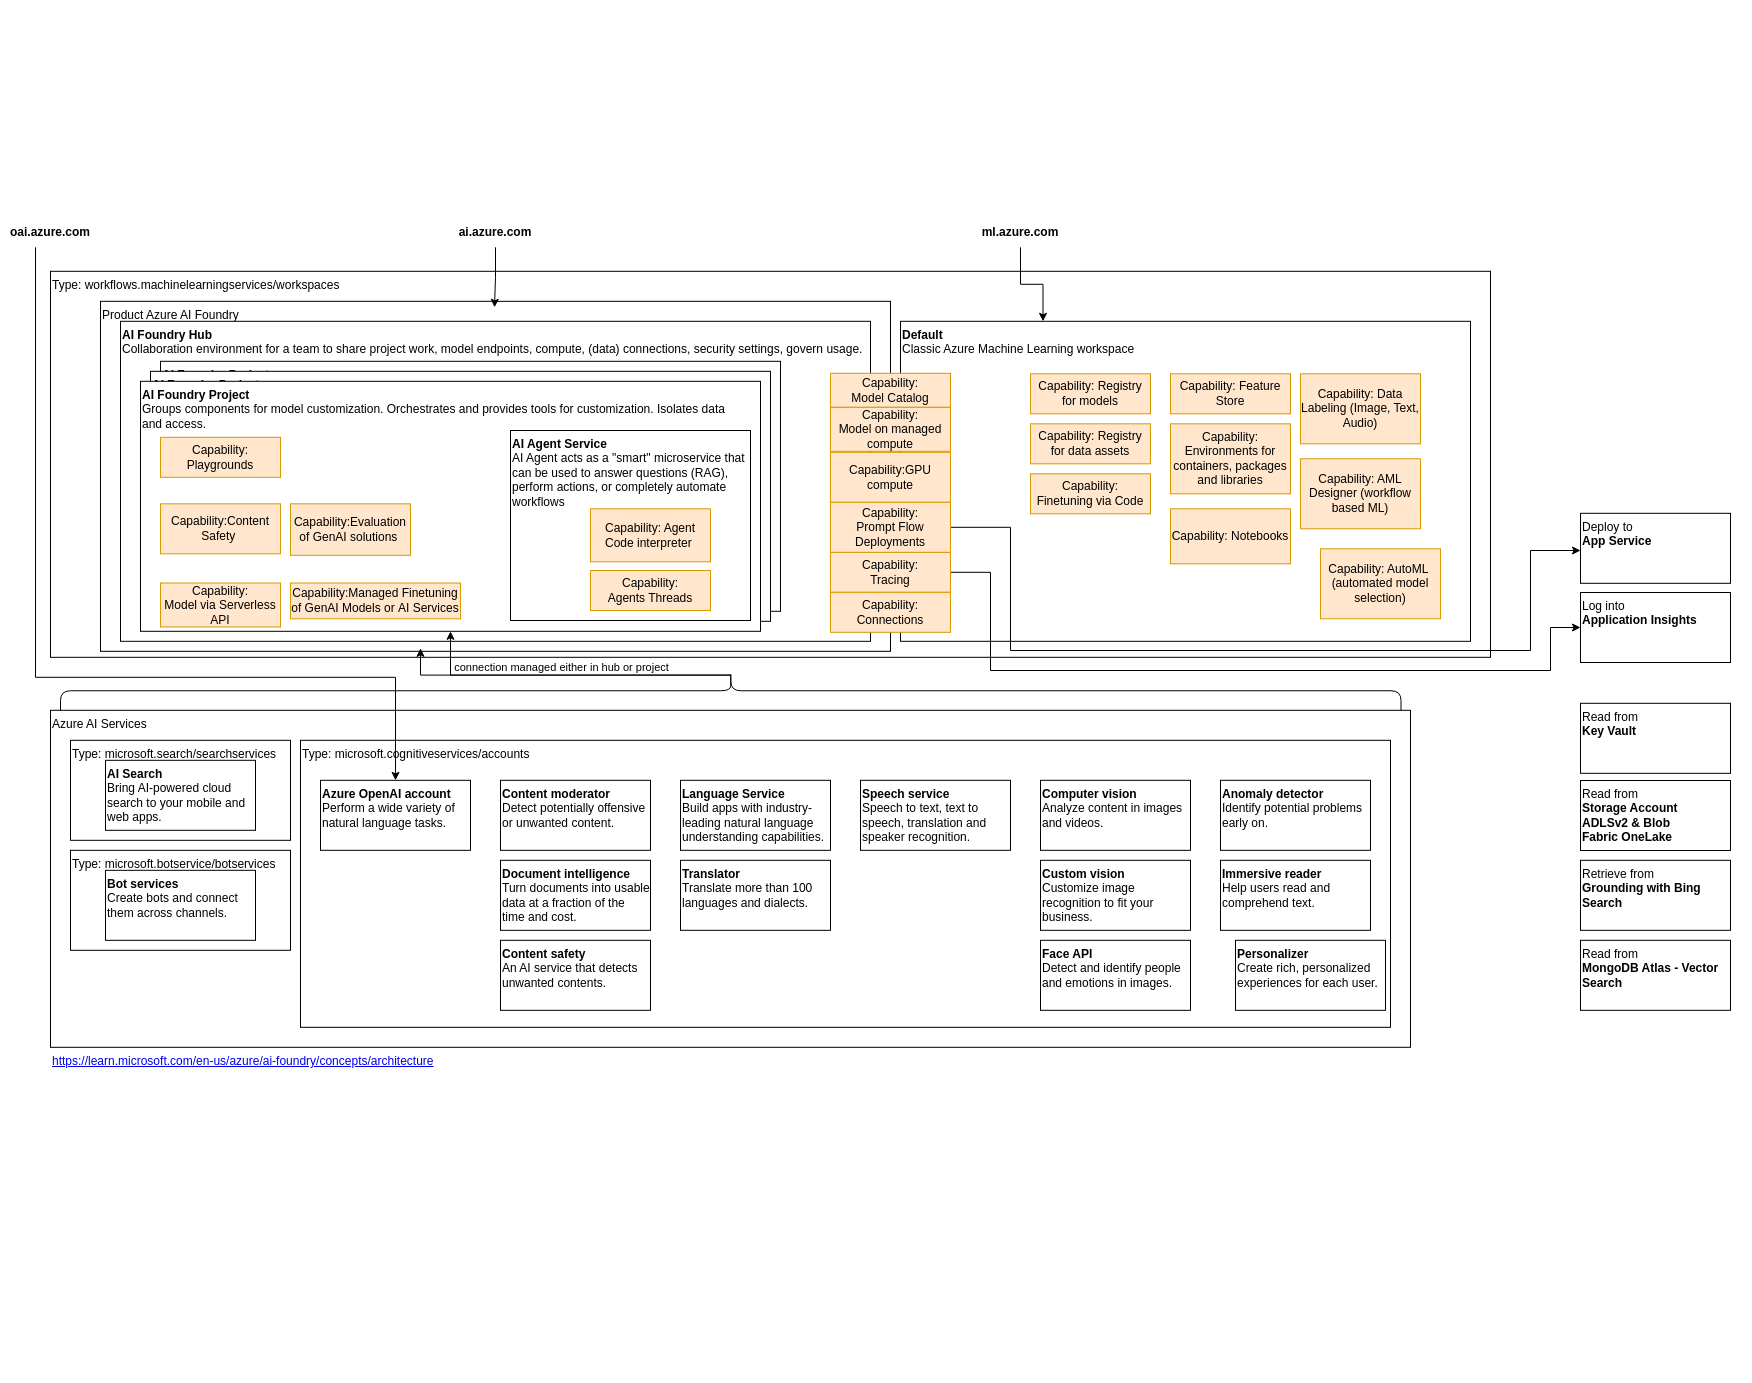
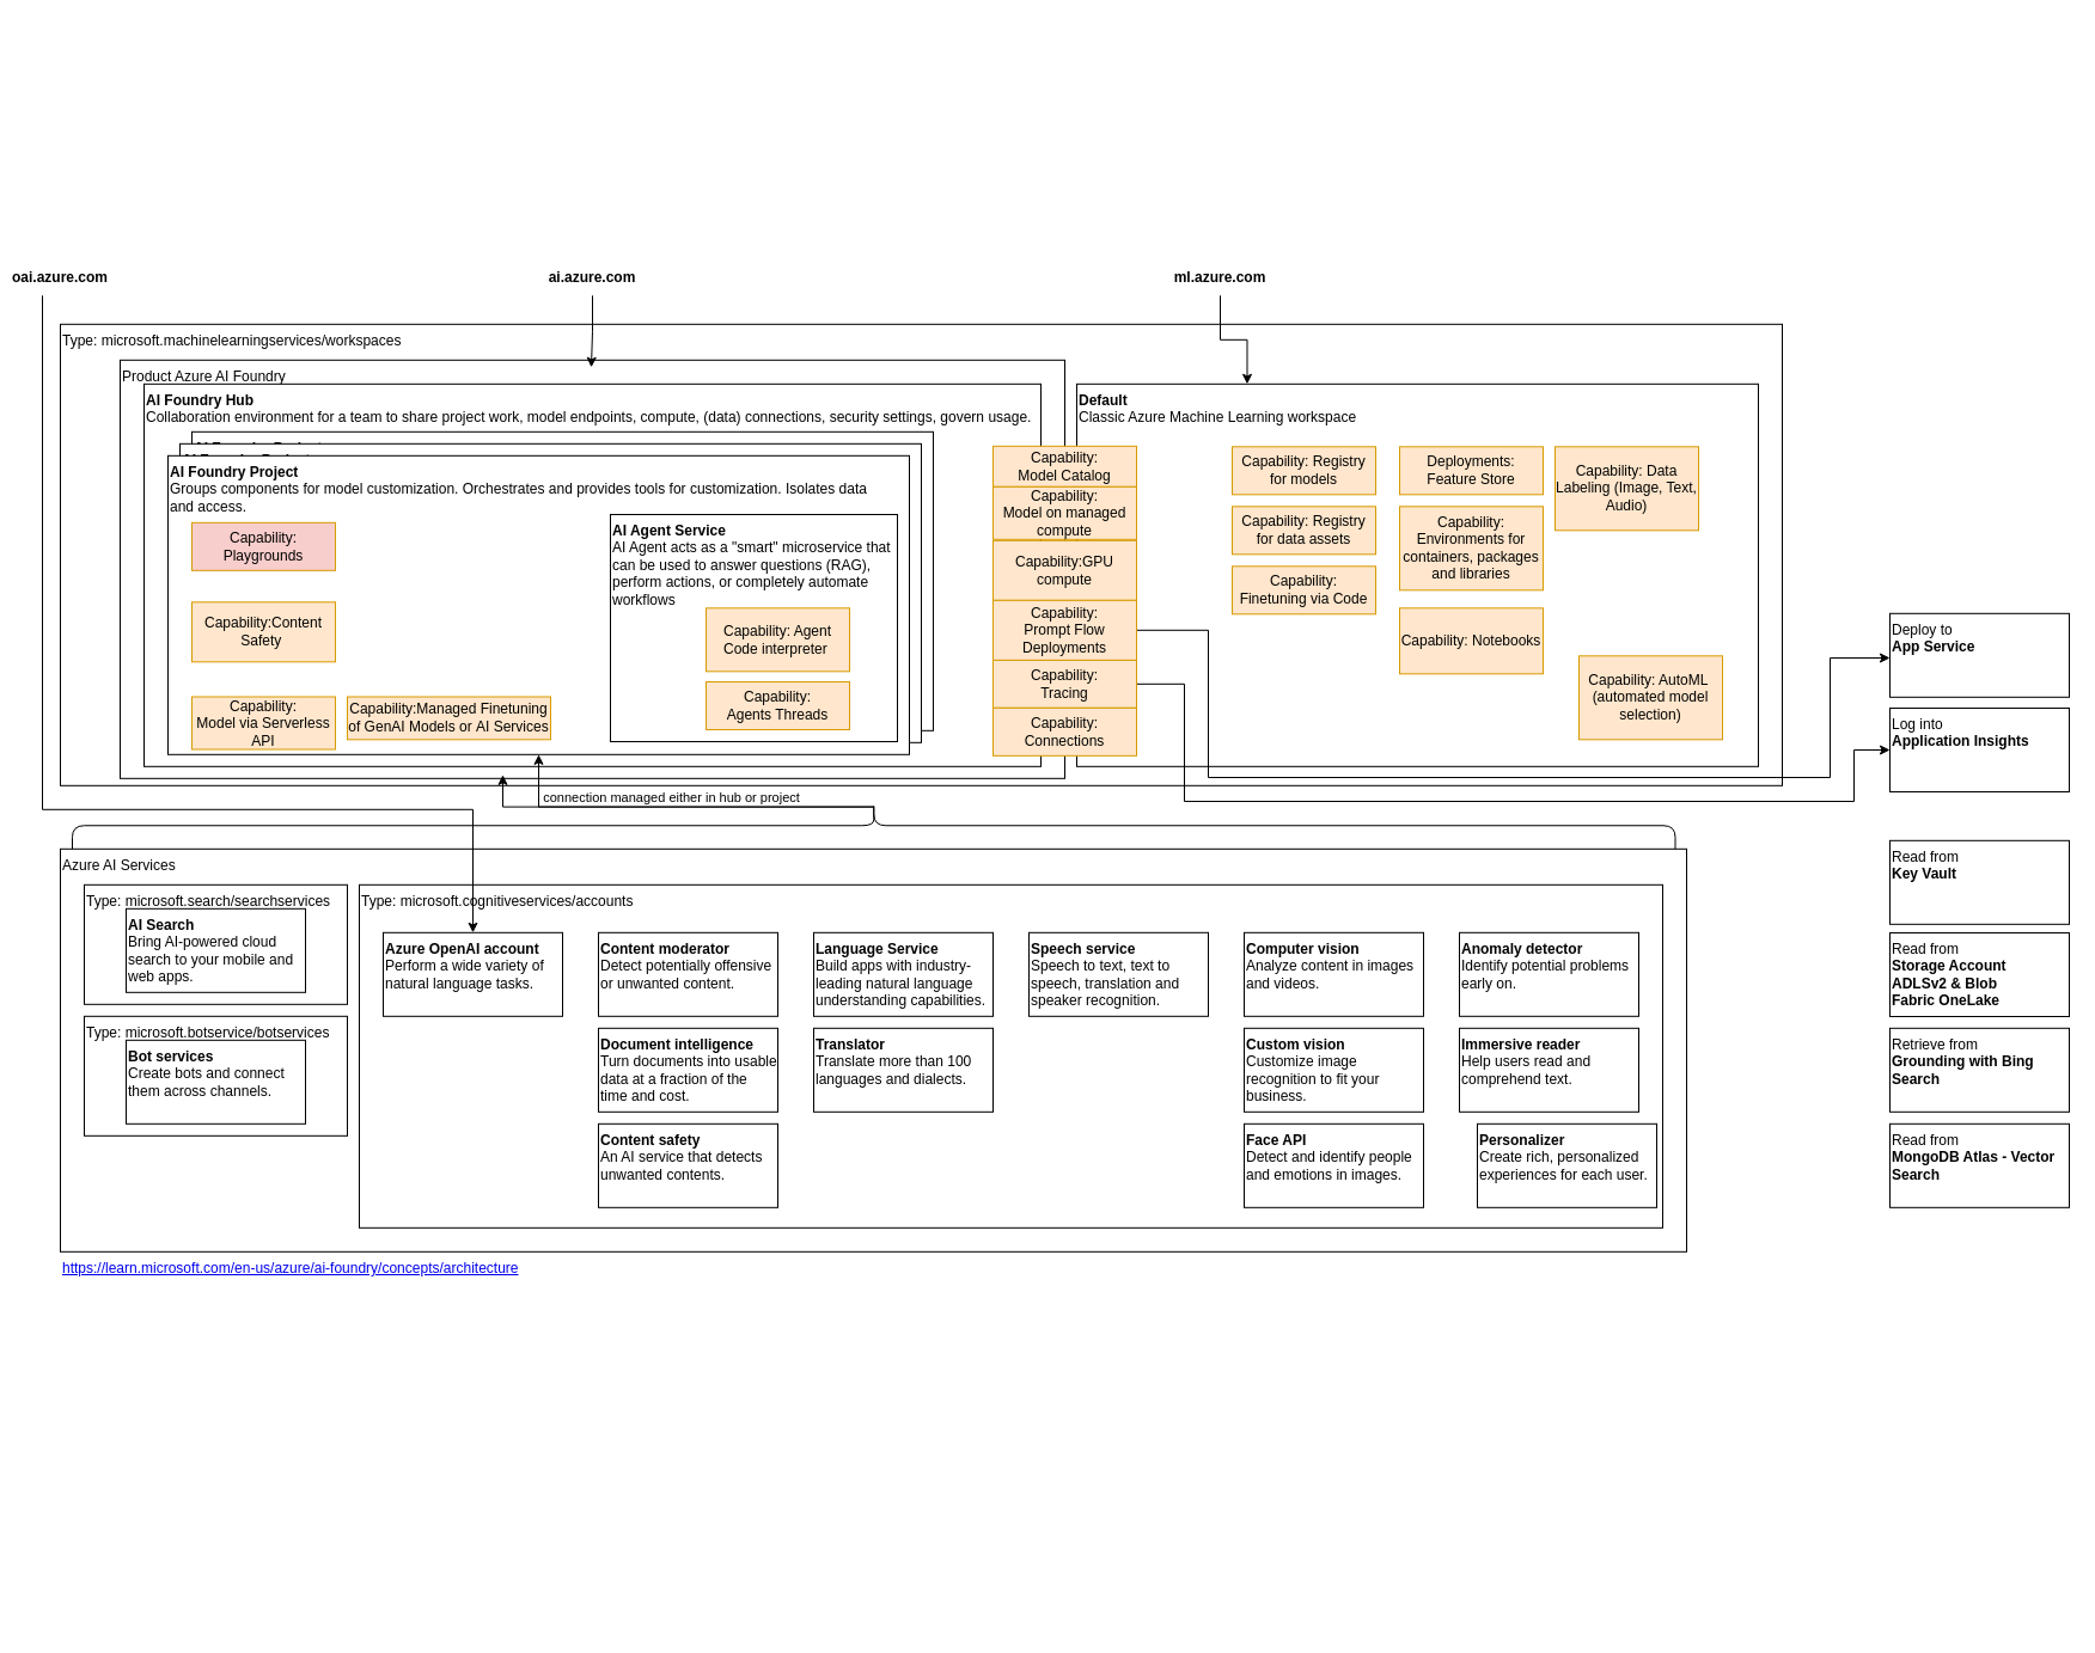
- <mxCell id="22" value="Type:&amp;nbsp;workflows.machinelearningservices/workspaces" style="rounded=0;whiteSpace=wrap;html=1;align=left;verticalAlign=top;" parent="1" vertex="1"><mxGeometry x="50" y="270.81" width="1440" height="386" as="geometry" /></mxCell>
+ <mxCell id="22" value="Type:&amp;nbsp;microsoft.machinelearningservices/workspaces" style="rounded=0;whiteSpace=wrap;html=1;align=left;verticalAlign=top;" parent="1" vertex="1"><mxGeometry x="50" y="270.81" width="1440" height="386" as="geometry" /></mxCell>
- <mxCell id="50" value="&lt;div&gt;Capability: Feature Store&lt;/div&gt;" style="rounded=0;whiteSpace=wrap;html=1;fillColor=#ffe6cc;strokeColor=#d79b00;" parent="46" vertex="1"><mxGeometry x="1170" y="373.31" width="120" height="40" as="geometry" /></mxCell>
+ <mxCell id="50" value="&lt;div&gt;Deployments: Feature Store&lt;/div&gt;" style="rounded=0;whiteSpace=wrap;html=1;fillColor=#ffe6cc;strokeColor=#d79b00;" parent="46" vertex="1"><mxGeometry x="1170" y="373.31" width="120" height="40" as="geometry" /></mxCell>
- <mxCell id="67" value="&lt;div&gt;Capability:&lt;/div&gt;Playgrounds" style="rounded=0;whiteSpace=wrap;html=1;fillColor=#ffe6cc;strokeColor=#d79b00;" parent="46" vertex="1"><mxGeometry x="160" y="436.81" width="120" height="40" as="geometry" /></mxCell>
+ <mxCell id="67" value="&lt;div&gt;Capability:&lt;/div&gt;Playgrounds" style="rounded=0;whiteSpace=wrap;html=1;fillColor=#f8cecc;strokeColor=#d79b00;" parent="46" vertex="1"><mxGeometry x="160" y="436.81" width="120" height="40" as="geometry" /></mxCell>
- <mxCell id="55" value="&lt;div&gt;Capability: AML Designer (workflow based ML)&lt;/div&gt;" style="rounded=0;whiteSpace=wrap;html=1;fillColor=#ffe6cc;strokeColor=#d79b00;" parent="46" vertex="1"><mxGeometry x="1300" y="458.31" width="120" height="70" as="geometry" /></mxCell>
- <mxCell id="65" value="&lt;div&gt;Capability:Evaluation of GenAI solutions&amp;nbsp;&lt;/div&gt;" style="rounded=0;whiteSpace=wrap;html=1;fillColor=#ffe6cc;strokeColor=#d79b00;" parent="46" vertex="1"><mxGeometry x="290" y="503.31" width="120" height="51.5" as="geometry" /></mxCell>
